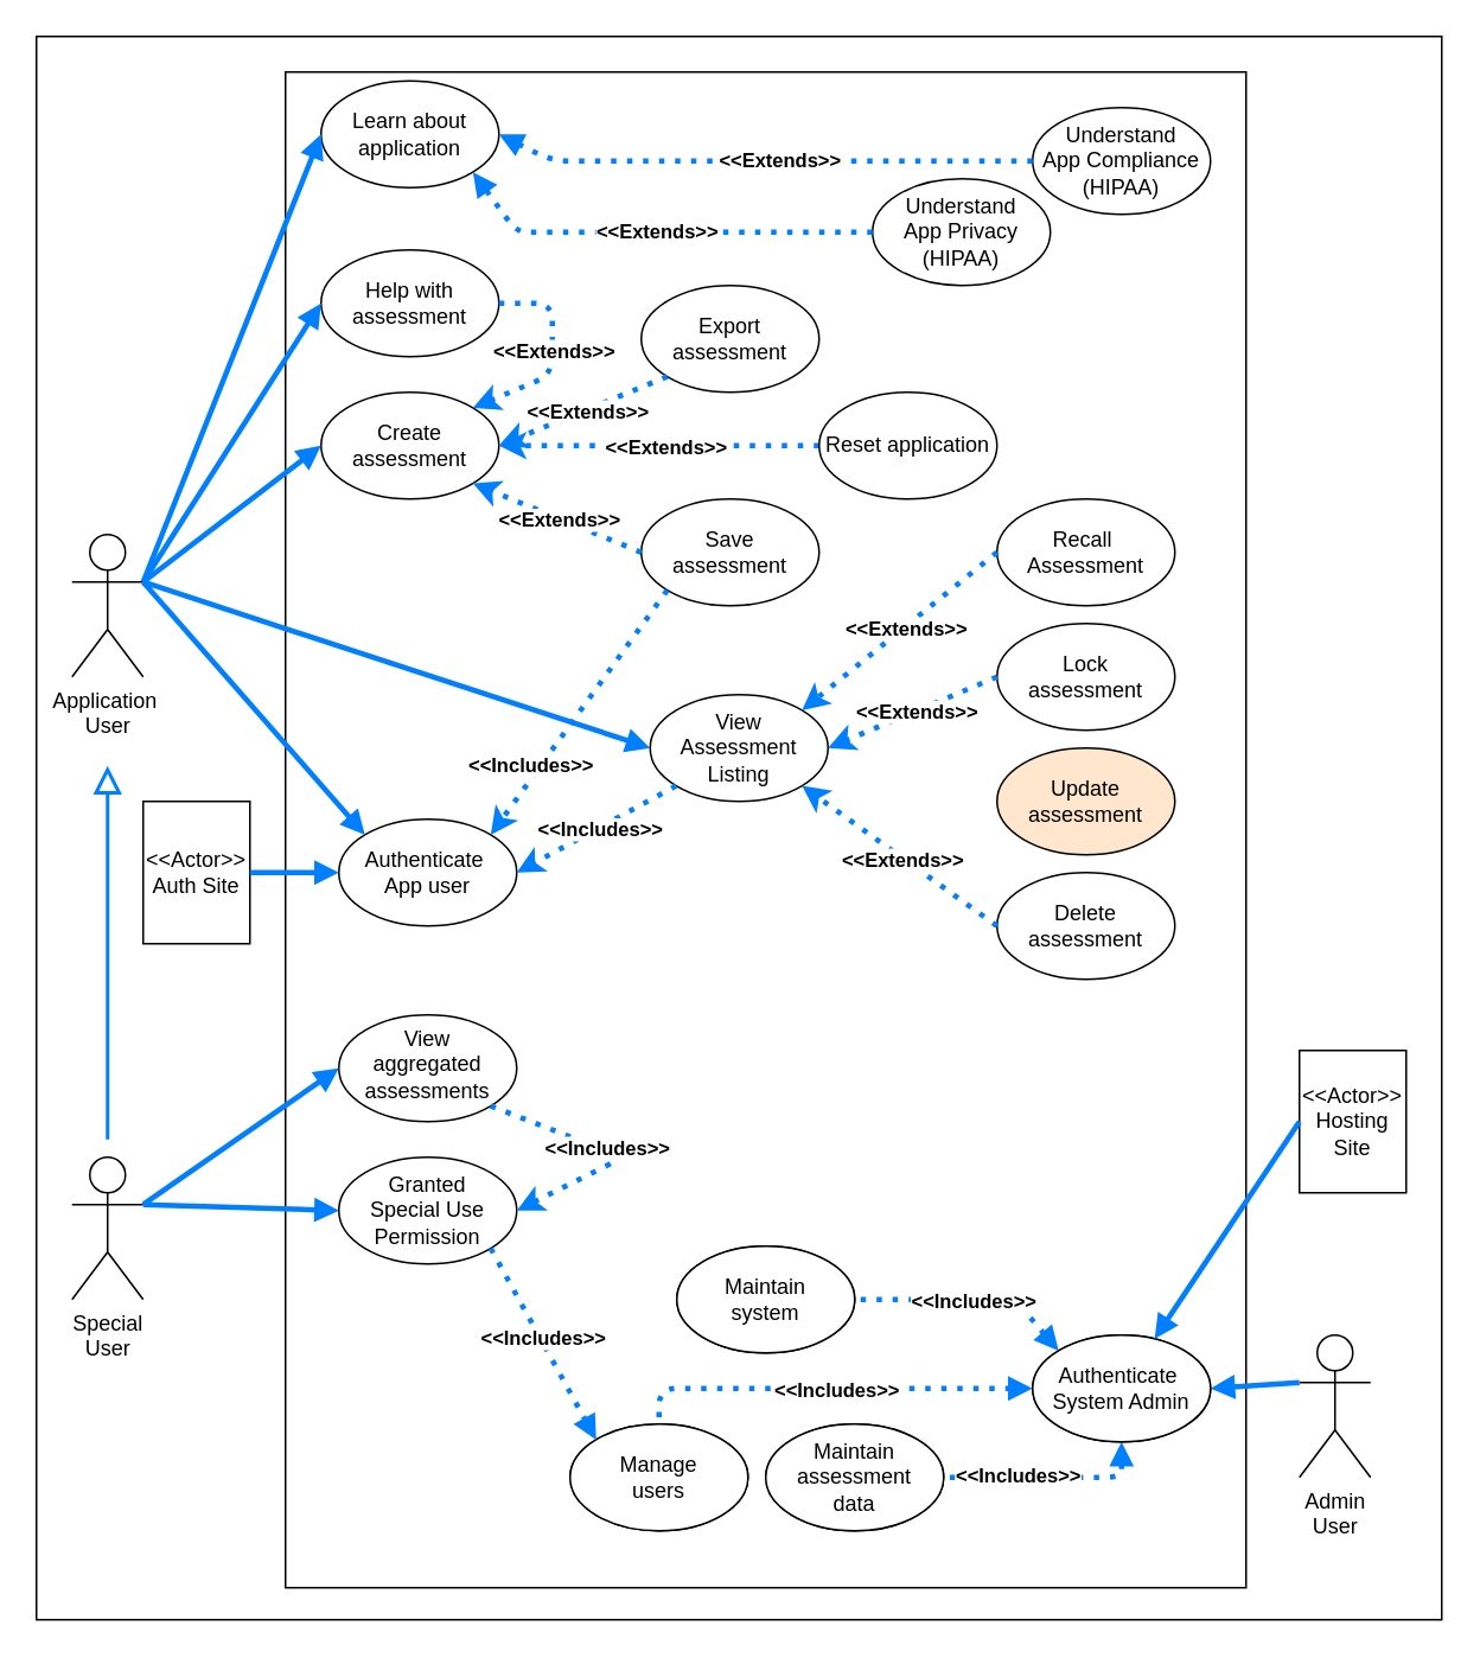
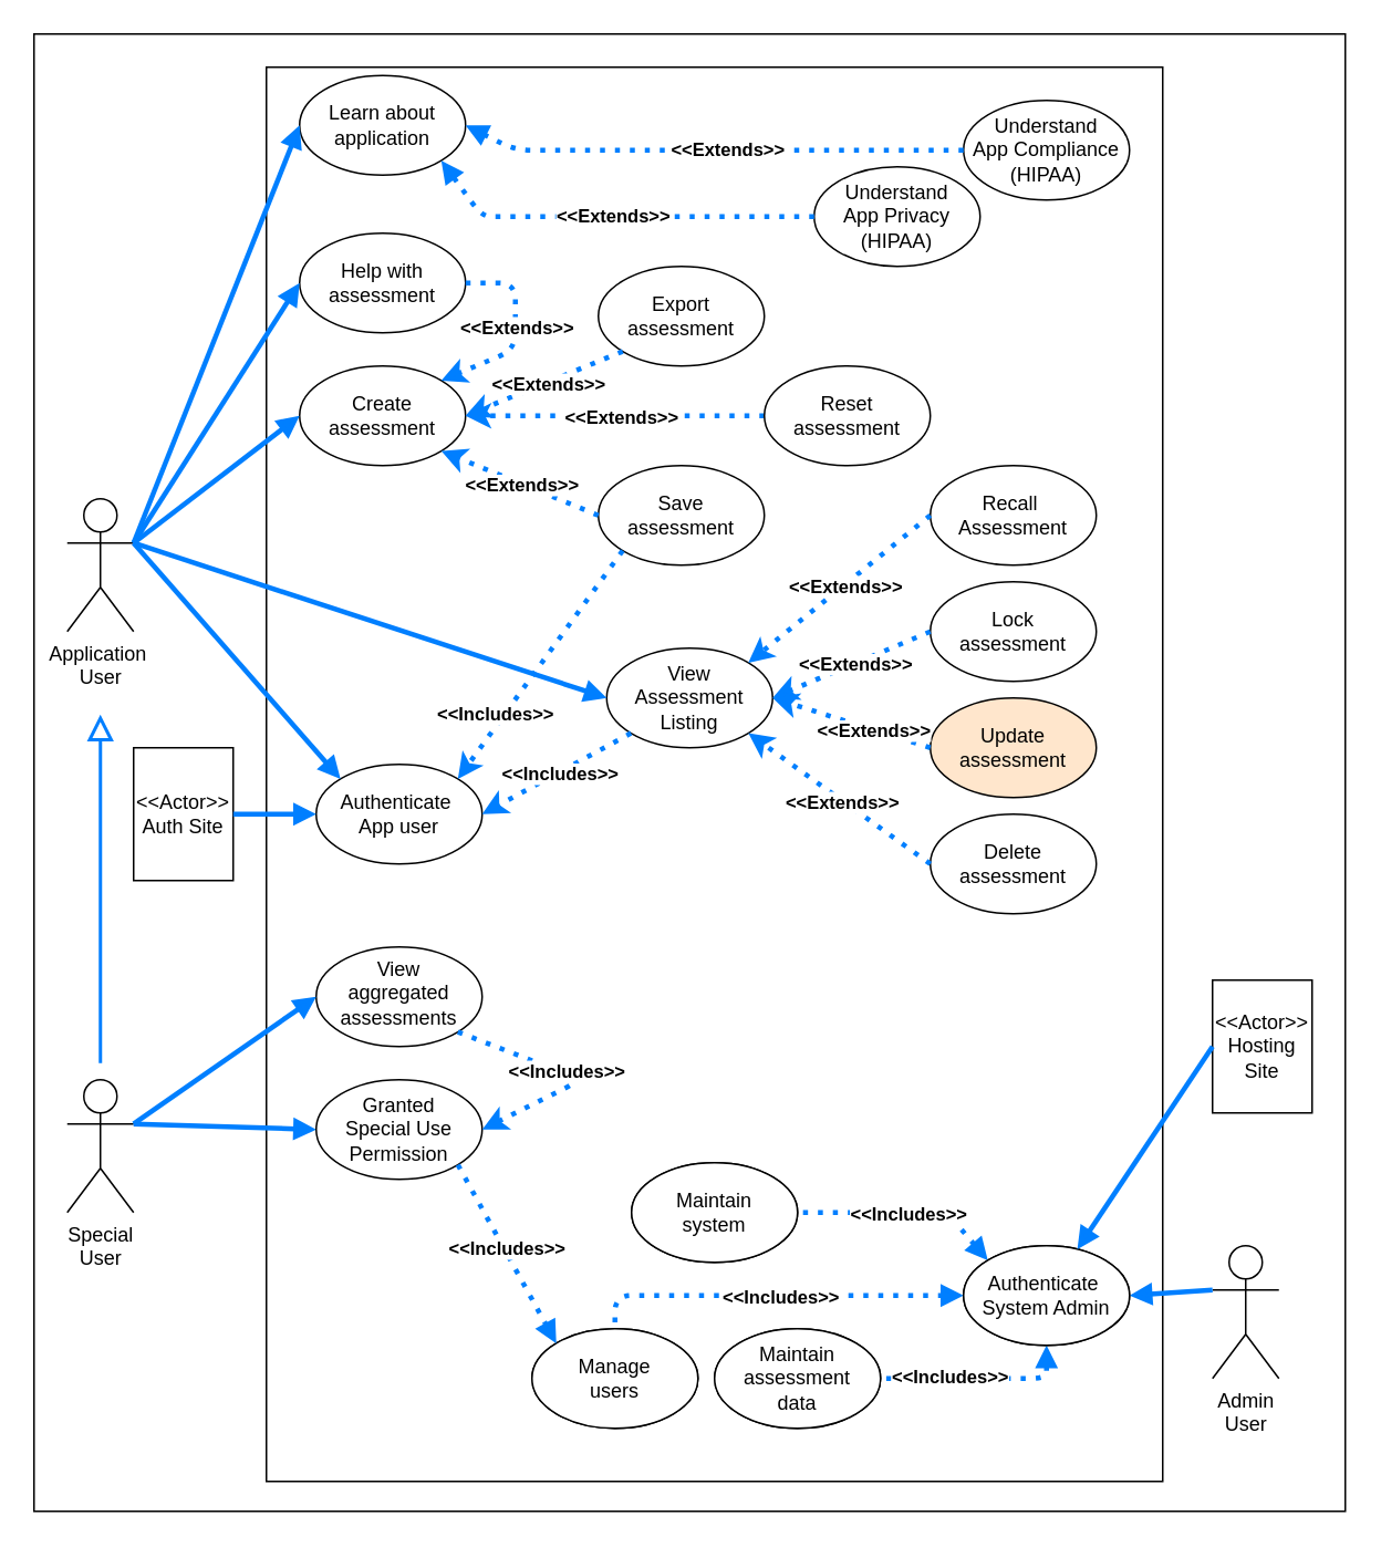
- <mxCell id="34" value="Reset application" style="ellipse;whiteSpace=wrap;html=1;" parent="1" vertex="1"><mxGeometry x="460" y="220" width="100" height="60" as="geometry" /></mxCell>
+ <mxCell id="34" value="Reset assessment" style="ellipse;whiteSpace=wrap;html=1;" parent="1" vertex="1"><mxGeometry x="460" y="220" width="100" height="60" as="geometry" /></mxCell>
+ <mxCell id="53" value="&amp;lt;&amp;lt;Extends&amp;gt;&amp;gt;" style="endArrow=classic;html=1;dashed=1;strokeColor=#007FFF;strokeWidth=3;entryX=1;entryY=0.5;entryDx=0;entryDy=0;exitX=0;exitY=0.5;exitDx=0;exitDy=0;dashPattern=1 2;fontStyle=1" parent="1" source="45" target="44" edge="1"><mxGeometry x="-0.288" y="1" width="50" height="50" relative="1" as="geometry"><mxPoint x="570" y="320" as="sourcePoint" /><mxPoint x="415.355" y="408.787" as="targetPoint" /><mxPoint as="offset" /><Array as="points" /></mxGeometry></mxCell>
